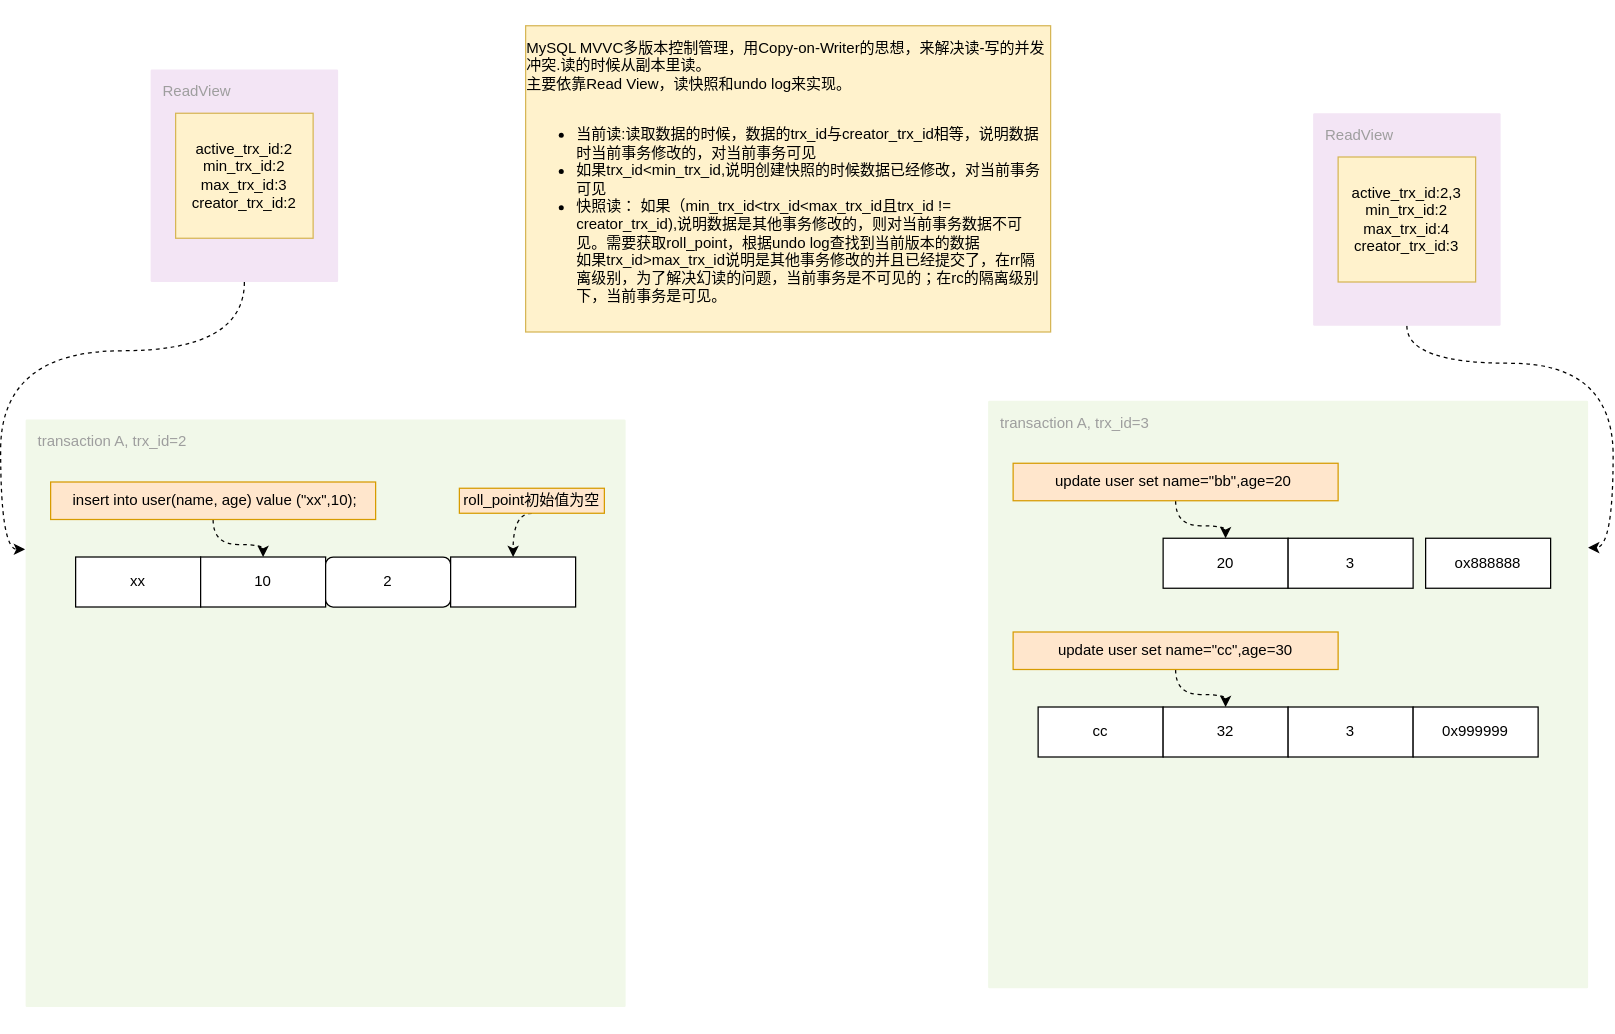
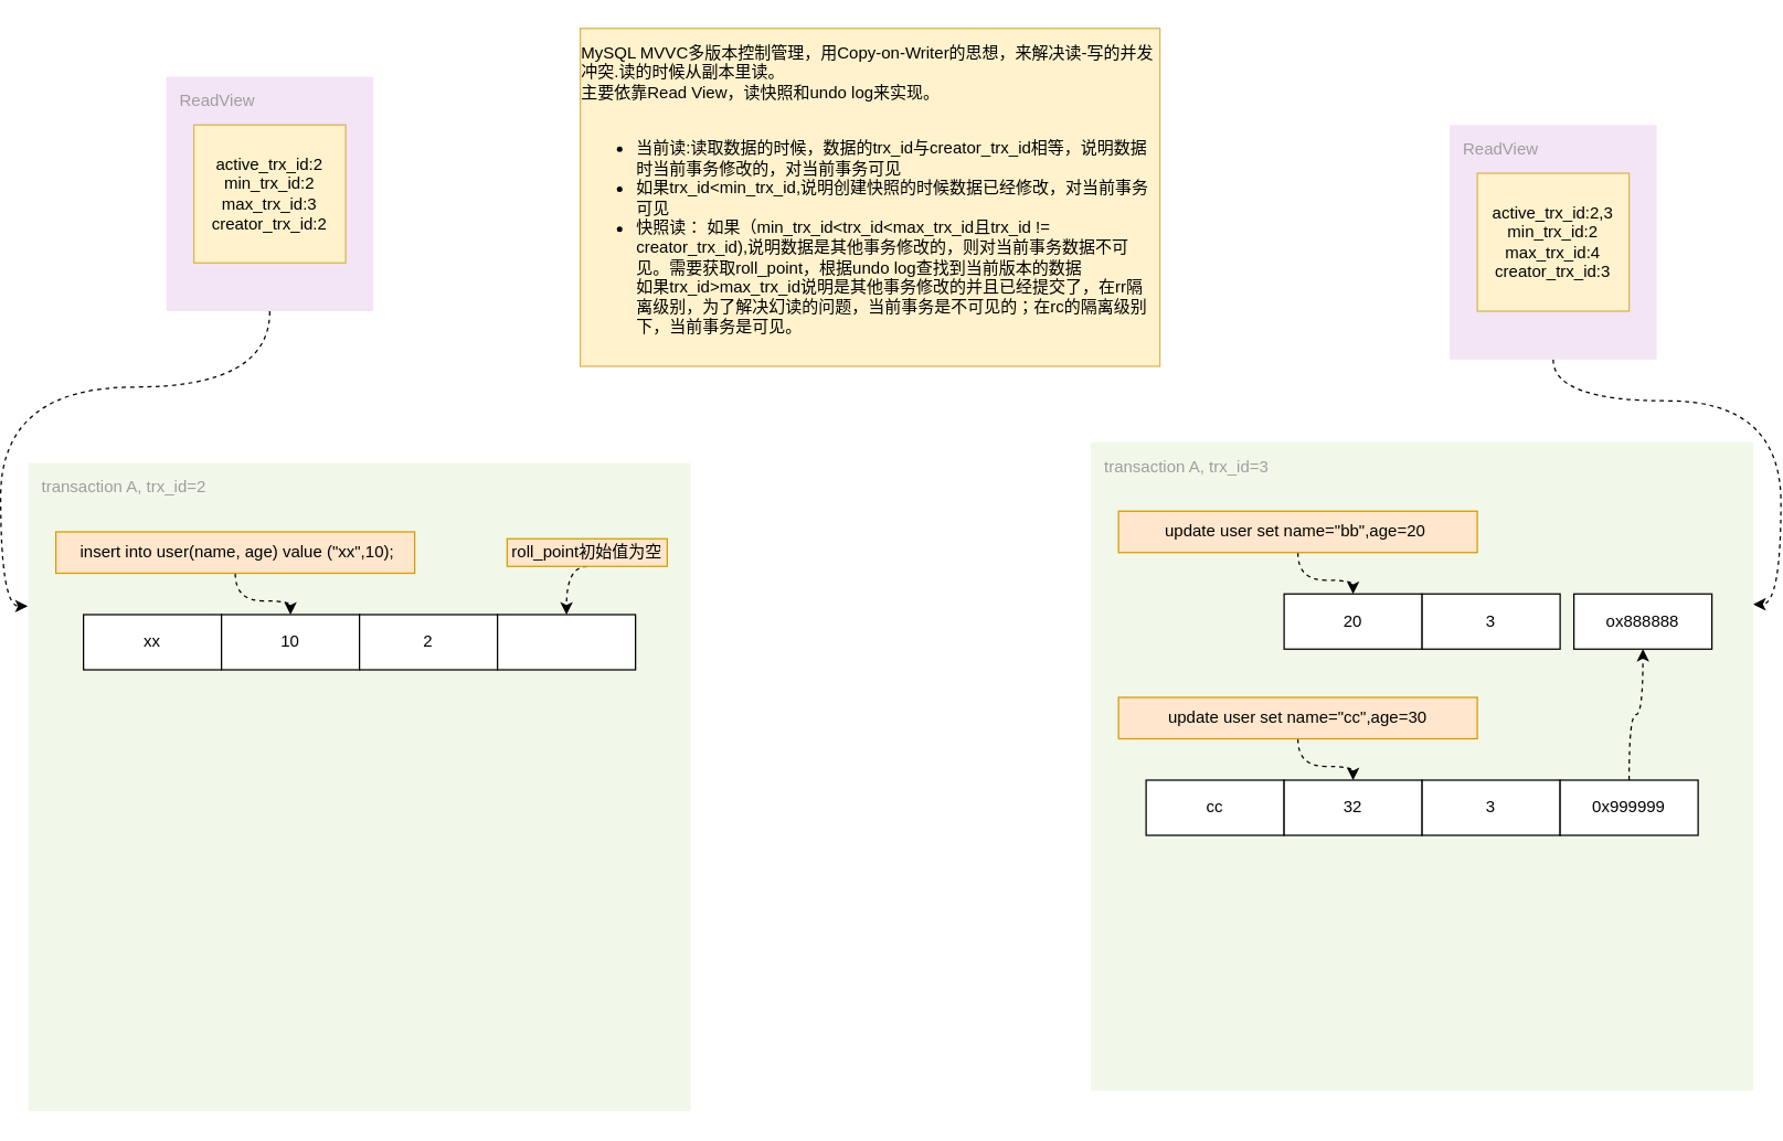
- <mxCell id="6" value="2" style="whiteSpace=wrap;html=1;rounded=1;" vertex="1" parent="1"><mxGeometry x="260" y="445" width="100" height="40" as="geometry" /></mxCell>
+ <mxCell id="6" value="2" style="rounded=0;whiteSpace=wrap;html=1;" vertex="1" parent="1"><mxGeometry x="260" y="445" width="100" height="40" as="geometry" /></mxCell>
+ <mxCell id="27" style="edgeStyle=orthogonalEdgeStyle;curved=1;rounded=0;orthogonalLoop=1;jettySize=auto;html=1;exitX=0.5;exitY=0;exitDx=0;exitDy=0;dashed=1;" edge="1" parent="1" source="28" target="21"><mxGeometry relative="1" as="geometry" /></mxCell>
